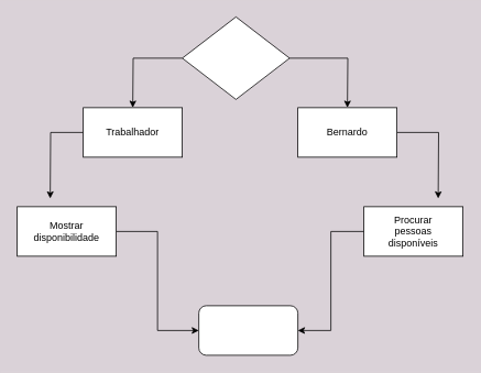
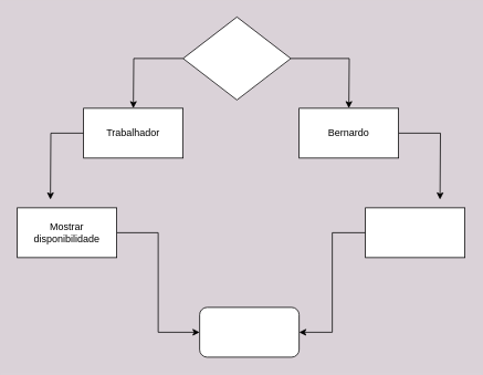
- <mxCell id="17" value="Procurar pessoas disponíveis" style="text;html=1;strokeColor=none;fillColor=none;align=center;verticalAlign=middle;whiteSpace=wrap;rounded=0;" parent="1" vertex="1"><mxGeometry x="480" y="270" width="40" height="20" as="geometry" /></mxCell>
